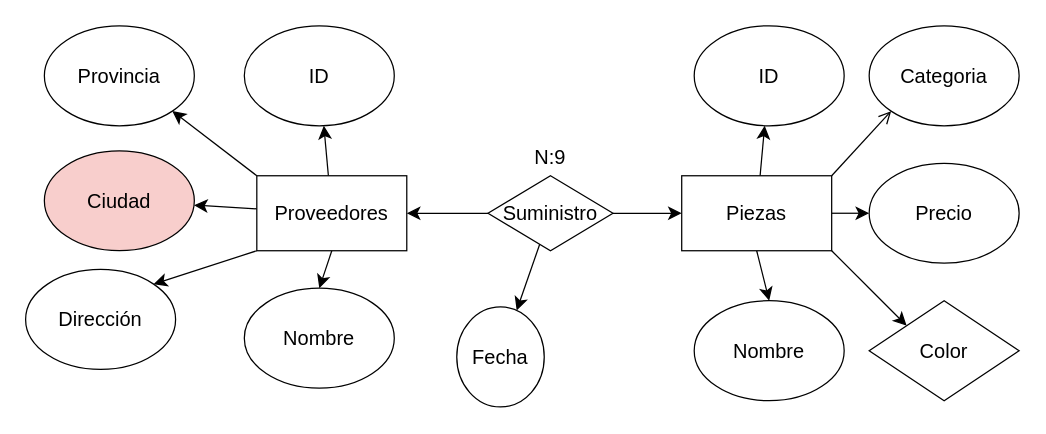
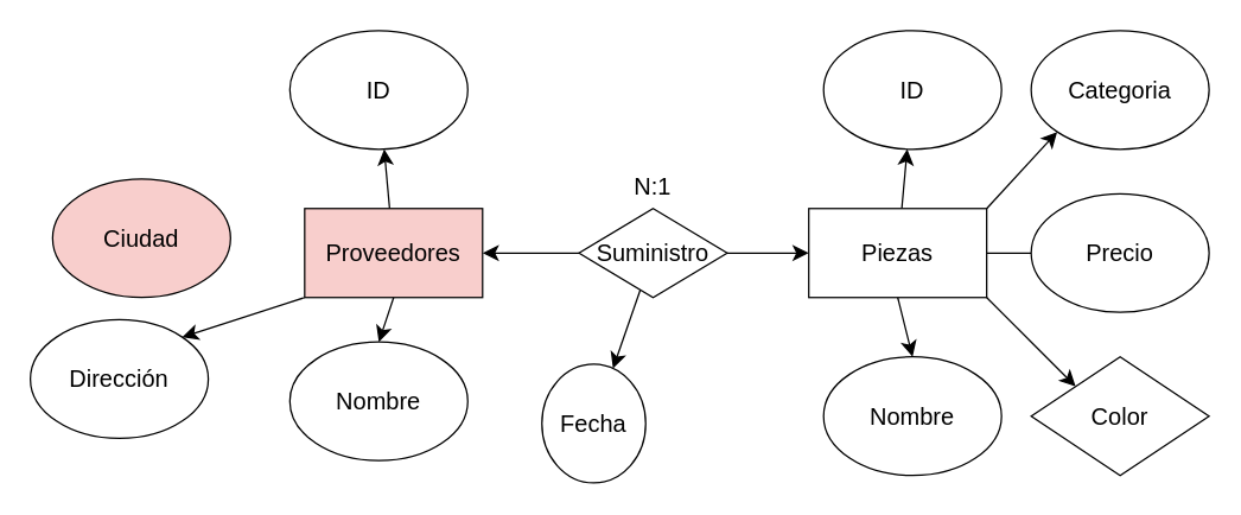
- <mxCell id="11" value="Provincia" style="ellipse;whiteSpace=wrap;html=1;fontSize=16;" vertex="1" parent="1"><mxGeometry x="35" y="20" width="120" height="80" as="geometry" /></mxCell>
- <mxCell id="14" style="edgeStyle=none;curved=1;rounded=0;orthogonalLoop=1;jettySize=auto;html=1;exitX=1;exitY=0;exitDx=0;exitDy=0;entryX=0;entryY=1;entryDx=0;entryDy=0;fontSize=12;startSize=8;endSize=8;endArrow=open;" edge="1" parent="1" source="18" target="23"><mxGeometry relative="1" as="geometry" /></mxCell>
+ <mxCell id="14" style="edgeStyle=none;curved=1;rounded=0;orthogonalLoop=1;jettySize=auto;html=1;exitX=1;exitY=0;exitDx=0;exitDy=0;entryX=0;entryY=1;entryDx=0;entryDy=0;fontSize=12;startSize=8;endSize=8;" edge="1" parent="1" source="18" target="23"><mxGeometry relative="1" as="geometry" /></mxCell>
- <mxCell id="3" style="edgeStyle=none;curved=1;rounded=0;orthogonalLoop=1;jettySize=auto;html=1;exitX=0;exitY=0;exitDx=0;exitDy=0;entryX=1;entryY=1;entryDx=0;entryDy=0;fontSize=12;startSize=8;endSize=8;" edge="1" parent="1" source="7" target="11"><mxGeometry relative="1" as="geometry" /></mxCell>
- <mxCell id="29" value="N:9" style="text;html=1;strokeColor=none;fillColor=none;align=center;verticalAlign=middle;whiteSpace=wrap;rounded=0;fontSize=16;" vertex="1" parent="1"><mxGeometry x="410" y="110" width="60" height="30" as="geometry" /></mxCell>
+ <mxCell id="29" value="N:1" style="text;html=1;strokeColor=none;fillColor=none;align=center;verticalAlign=middle;whiteSpace=wrap;rounded=0;fontSize=16;" vertex="1" parent="1"><mxGeometry x="410" y="110" width="60" height="30" as="geometry" /></mxCell>
- <mxCell id="4" value="" style="edgeStyle=none;curved=1;rounded=0;orthogonalLoop=1;jettySize=auto;html=1;fontSize=12;startSize=8;endSize=8;" edge="1" parent="1" source="7" target="10"><mxGeometry relative="1" as="geometry" /></mxCell>
- <mxCell id="7" value="Proveedores" style="rounded=0;whiteSpace=wrap;html=1;fontSize=16;" vertex="1" parent="1"><mxGeometry x="205" y="140" width="120" height="60" as="geometry" /></mxCell>
+ <mxCell id="7" value="Proveedores" style="rounded=0;whiteSpace=wrap;html=1;fontSize=16;fillColor=#f8cecc;" vertex="1" parent="1"><mxGeometry x="205" y="140" width="120" height="60" as="geometry" /></mxCell>
- <mxCell id="15" value="" style="edgeStyle=none;curved=1;rounded=0;orthogonalLoop=1;jettySize=auto;html=1;fontSize=12;startSize=8;endSize=8;" edge="1" parent="1" source="18" target="22"><mxGeometry relative="1" as="geometry" /></mxCell>
+ <mxCell id="15" value="" style="edgeStyle=none;curved=1;rounded=0;orthogonalLoop=1;jettySize=auto;html=1;fontSize=12;startSize=8;endSize=8;endArrow=none;" edge="1" parent="1" source="18" target="22"><mxGeometry relative="1" as="geometry" /></mxCell>
